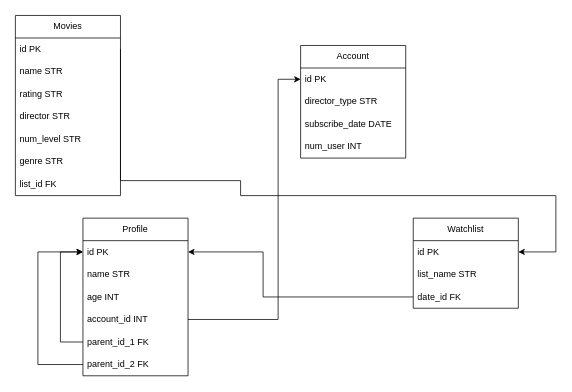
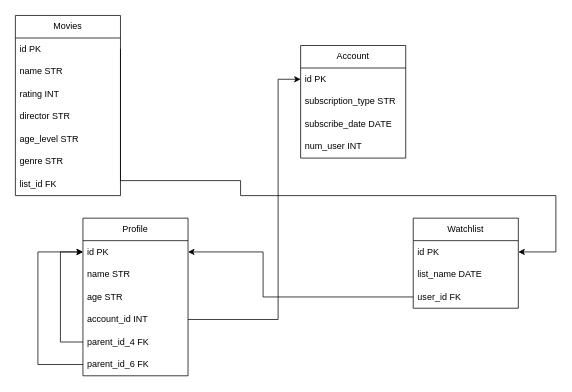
- <mxCell id="5" value="rating STR" style="text;strokeColor=none;fillColor=none;align=left;verticalAlign=middle;spacingLeft=4;spacingRight=4;overflow=hidden;points=[[0,0.5],[1,0.5]];portConstraint=eastwest;rotatable=0;whiteSpace=wrap;html=1;" parent="2" vertex="1"><mxGeometry y="90" width="140" height="30" as="geometry" /></mxCell>
+ <mxCell id="5" value="rating INT" style="text;strokeColor=none;fillColor=none;align=left;verticalAlign=middle;spacingLeft=4;spacingRight=4;overflow=hidden;points=[[0,0.5],[1,0.5]];portConstraint=eastwest;rotatable=0;whiteSpace=wrap;html=1;" parent="2" vertex="1"><mxGeometry y="90" width="140" height="30" as="geometry" /></mxCell>
- <mxCell id="25" value="director_type STR" style="text;strokeColor=none;fillColor=none;align=left;verticalAlign=middle;spacingLeft=4;spacingRight=4;overflow=hidden;points=[[0,0.5],[1,0.5]];portConstraint=eastwest;rotatable=0;whiteSpace=wrap;html=1;" parent="23" vertex="1"><mxGeometry y="60" width="140" height="30" as="geometry" /></mxCell>
+ <mxCell id="25" value="subscription_type STR" style="text;strokeColor=none;fillColor=none;align=left;verticalAlign=middle;spacingLeft=4;spacingRight=4;overflow=hidden;points=[[0,0.5],[1,0.5]];portConstraint=eastwest;rotatable=0;whiteSpace=wrap;html=1;" parent="23" vertex="1"><mxGeometry y="60" width="140" height="30" as="geometry" /></mxCell>
- <mxCell id="7" value="num_level STR" style="text;strokeColor=none;fillColor=none;align=left;verticalAlign=middle;spacingLeft=4;spacingRight=4;overflow=hidden;points=[[0,0.5],[1,0.5]];portConstraint=eastwest;rotatable=0;whiteSpace=wrap;html=1;" parent="2" vertex="1"><mxGeometry y="150" width="140" height="30" as="geometry" /></mxCell>
+ <mxCell id="7" value="age_level STR" style="text;strokeColor=none;fillColor=none;align=left;verticalAlign=middle;spacingLeft=4;spacingRight=4;overflow=hidden;points=[[0,0.5],[1,0.5]];portConstraint=eastwest;rotatable=0;whiteSpace=wrap;html=1;" parent="2" vertex="1"><mxGeometry y="150" width="140" height="30" as="geometry" /></mxCell>
- <mxCell id="21" value="list_name STR" style="text;strokeColor=none;fillColor=none;align=left;verticalAlign=middle;spacingLeft=4;spacingRight=4;overflow=hidden;points=[[0,0.5],[1,0.5]];portConstraint=eastwest;rotatable=0;whiteSpace=wrap;html=1;" parent="19" vertex="1"><mxGeometry y="60" width="140" height="30" as="geometry" /></mxCell>
+ <mxCell id="21" value="list_name DATE" style="text;strokeColor=none;fillColor=none;align=left;verticalAlign=middle;spacingLeft=4;spacingRight=4;overflow=hidden;points=[[0,0.5],[1,0.5]];portConstraint=eastwest;rotatable=0;whiteSpace=wrap;html=1;" parent="19" vertex="1"><mxGeometry y="60" width="140" height="30" as="geometry" /></mxCell>
- <mxCell id="13" value="age INT" style="text;strokeColor=none;fillColor=none;align=left;verticalAlign=middle;spacingLeft=4;spacingRight=4;overflow=hidden;points=[[0,0.5],[1,0.5]];portConstraint=eastwest;rotatable=0;whiteSpace=wrap;html=1;" parent="10" vertex="1"><mxGeometry y="90" width="140" height="30" as="geometry" /></mxCell>
+ <mxCell id="13" value="age STR" style="text;strokeColor=none;fillColor=none;align=left;verticalAlign=middle;spacingLeft=4;spacingRight=4;overflow=hidden;points=[[0,0.5],[1,0.5]];portConstraint=eastwest;rotatable=0;whiteSpace=wrap;html=1;" parent="10" vertex="1"><mxGeometry y="90" width="140" height="30" as="geometry" /></mxCell>
- <mxCell id="22" value="date_id FK" style="text;strokeColor=none;fillColor=none;align=left;verticalAlign=middle;spacingLeft=4;spacingRight=4;overflow=hidden;points=[[0,0.5],[1,0.5]];portConstraint=eastwest;rotatable=0;whiteSpace=wrap;html=1;" parent="19" vertex="1"><mxGeometry y="90" width="140" height="30" as="geometry" /></mxCell>
+ <mxCell id="22" value="user_id FK" style="text;strokeColor=none;fillColor=none;align=left;verticalAlign=middle;spacingLeft=4;spacingRight=4;overflow=hidden;points=[[0,0.5],[1,0.5]];portConstraint=eastwest;rotatable=0;whiteSpace=wrap;html=1;" parent="19" vertex="1"><mxGeometry y="90" width="140" height="30" as="geometry" /></mxCell>
- <mxCell id="16" value="parent_id_1 FK" style="text;strokeColor=none;fillColor=none;align=left;verticalAlign=middle;spacingLeft=4;spacingRight=4;overflow=hidden;points=[[0,0.5],[1,0.5]];portConstraint=eastwest;rotatable=0;whiteSpace=wrap;html=1;" parent="10" vertex="1"><mxGeometry y="150" width="140" height="30" as="geometry" /></mxCell>
+ <mxCell id="16" value="parent_id_4 FK" style="text;strokeColor=none;fillColor=none;align=left;verticalAlign=middle;spacingLeft=4;spacingRight=4;overflow=hidden;points=[[0,0.5],[1,0.5]];portConstraint=eastwest;rotatable=0;whiteSpace=wrap;html=1;" parent="10" vertex="1"><mxGeometry y="150" width="140" height="30" as="geometry" /></mxCell>
- <mxCell id="18" value="parent_id_2 FK" style="text;strokeColor=none;fillColor=none;align=left;verticalAlign=middle;spacingLeft=4;spacingRight=4;overflow=hidden;points=[[0,0.5],[1,0.5]];portConstraint=eastwest;rotatable=0;whiteSpace=wrap;html=1;" parent="10" vertex="1"><mxGeometry y="180" width="140" height="30" as="geometry" /></mxCell>
+ <mxCell id="18" value="parent_id_6 FK" style="text;strokeColor=none;fillColor=none;align=left;verticalAlign=middle;spacingLeft=4;spacingRight=4;overflow=hidden;points=[[0,0.5],[1,0.5]];portConstraint=eastwest;rotatable=0;whiteSpace=wrap;html=1;" parent="10" vertex="1"><mxGeometry y="180" width="140" height="30" as="geometry" /></mxCell>
